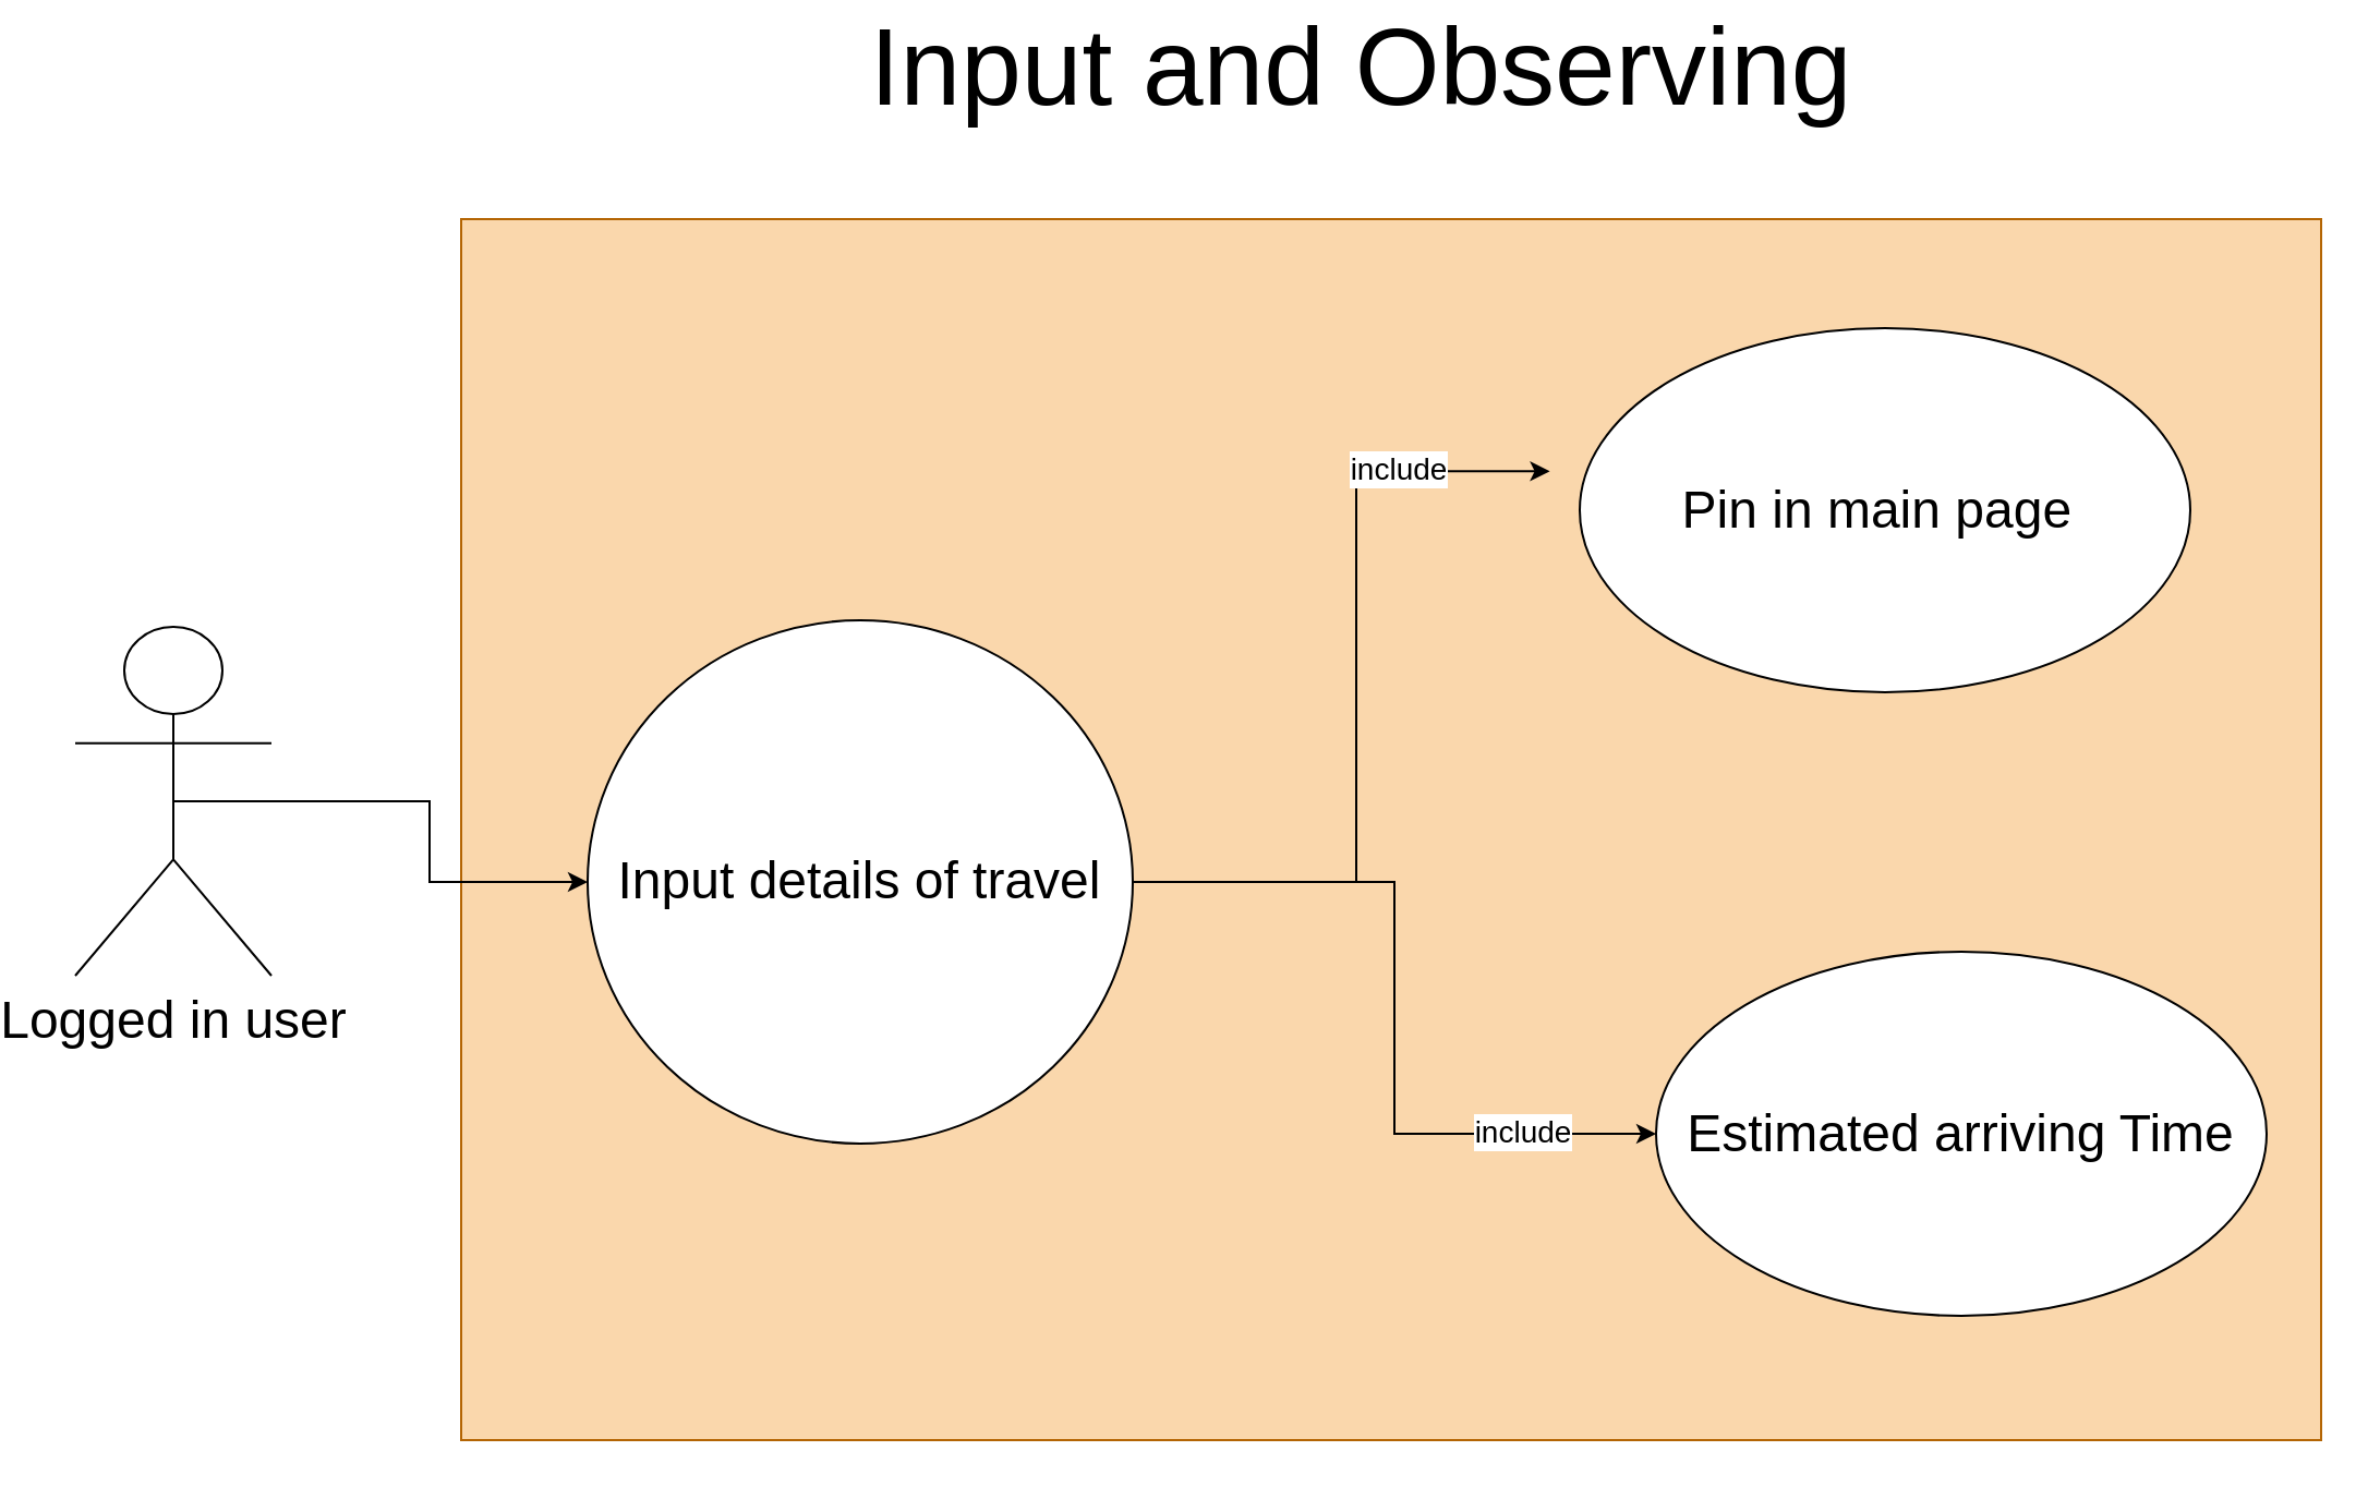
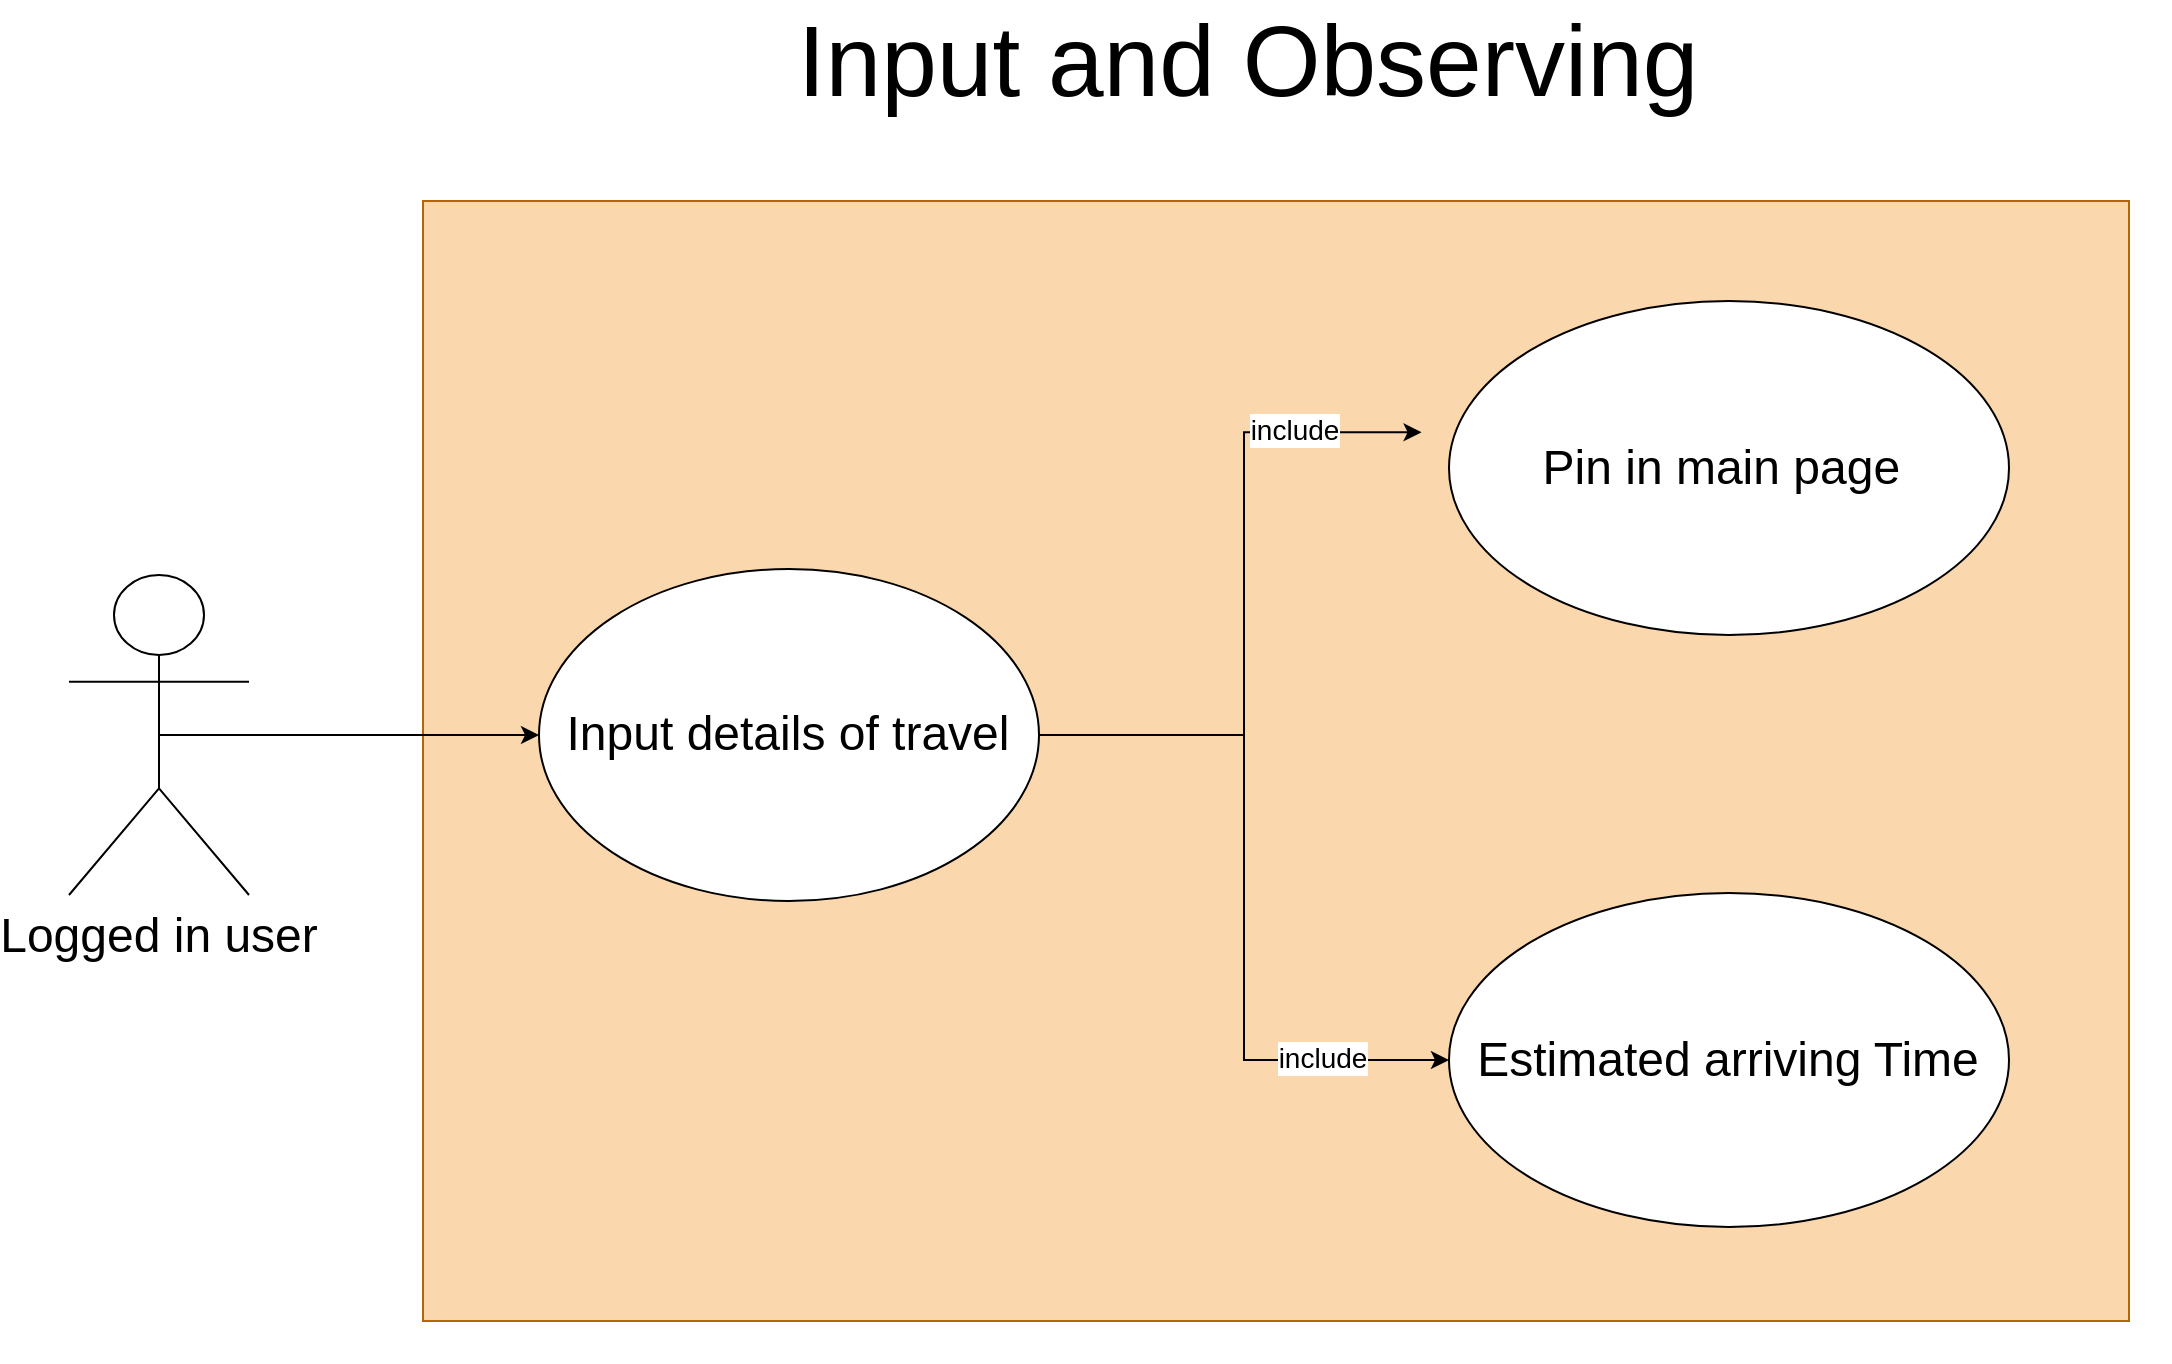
- <mxCell id="10" value="Input details of travel" style="ellipse;whiteSpace=wrap;html=1;fontSize=24;" vertex="1" parent="1"><mxGeometry x="255" y="284" width="250" height="240" as="geometry" /></mxCell>
+ <mxCell id="10" value="Input details of travel" style="ellipse;whiteSpace=wrap;html=1;fontSize=24;" vertex="1" parent="1"><mxGeometry x="255" y="284" width="250" height="166" as="geometry" /></mxCell>
- <mxCell id="12" value="&lt;div&gt;Estimated arriving Time&lt;/div&gt;" style="ellipse;whiteSpace=wrap;html=1;fontSize=24;" vertex="1" parent="1"><mxGeometry x="745" y="436" width="280" height="167" as="geometry" /></mxCell>
+ <mxCell id="12" value="&lt;div&gt;Estimated arriving Time&lt;/div&gt;" style="ellipse;whiteSpace=wrap;html=1;fontSize=24;" vertex="1" parent="1"><mxGeometry x="710" y="446" width="280" height="167" as="geometry" /></mxCell>
